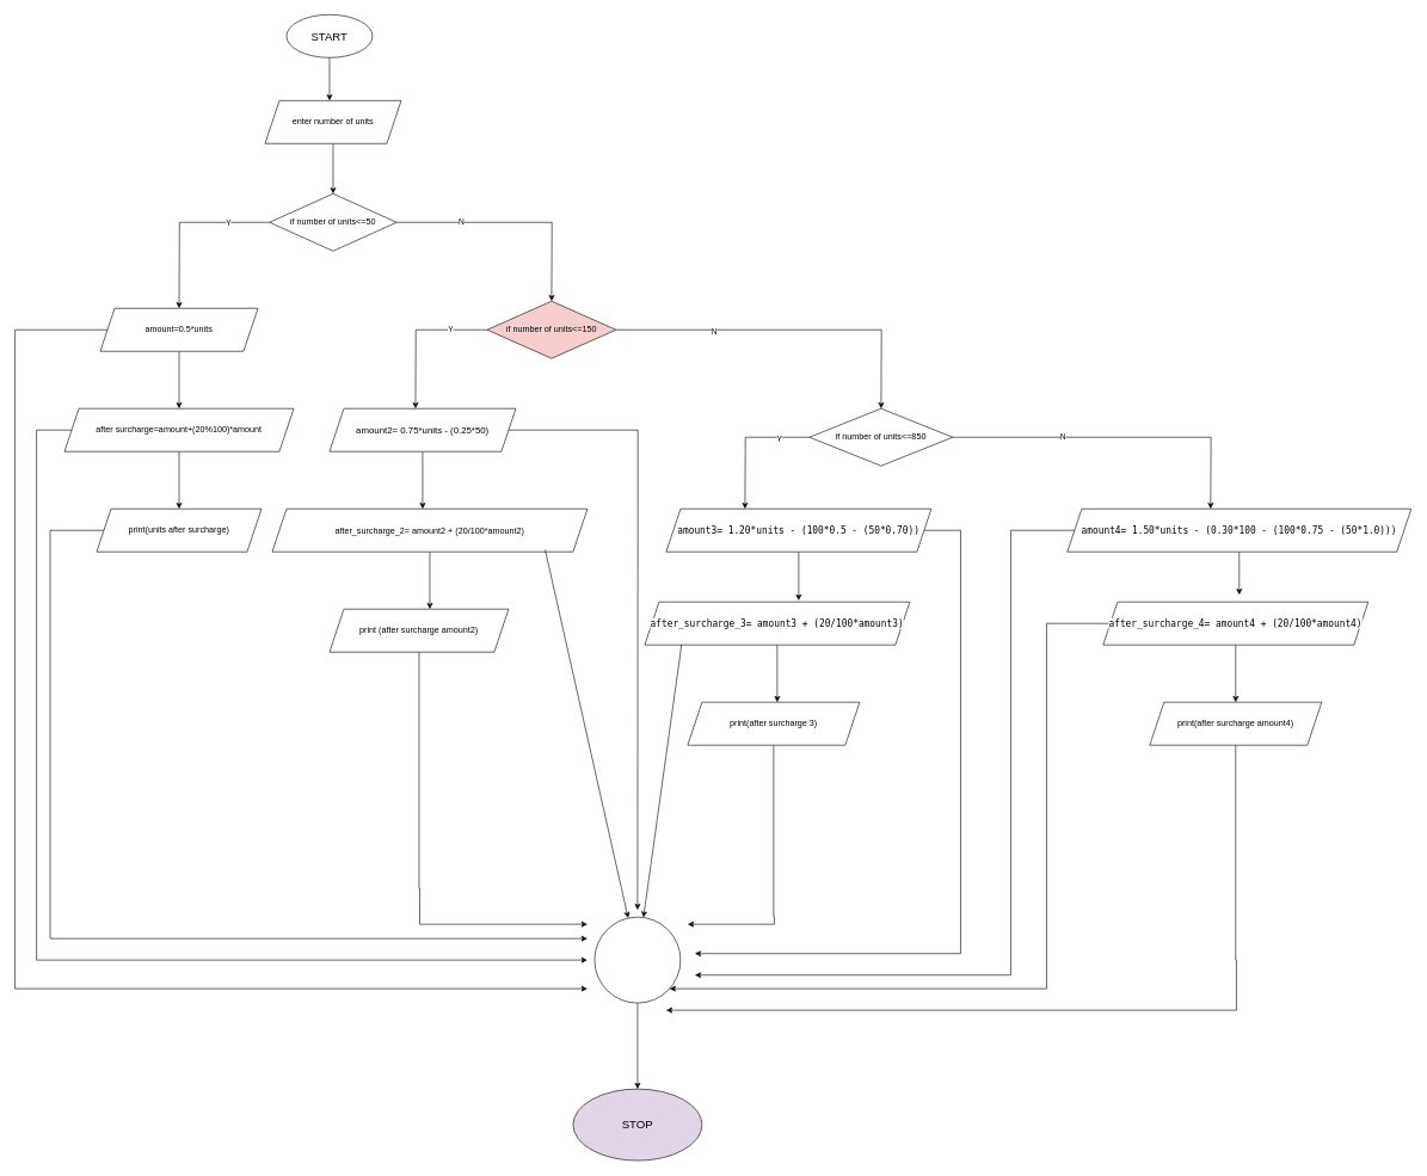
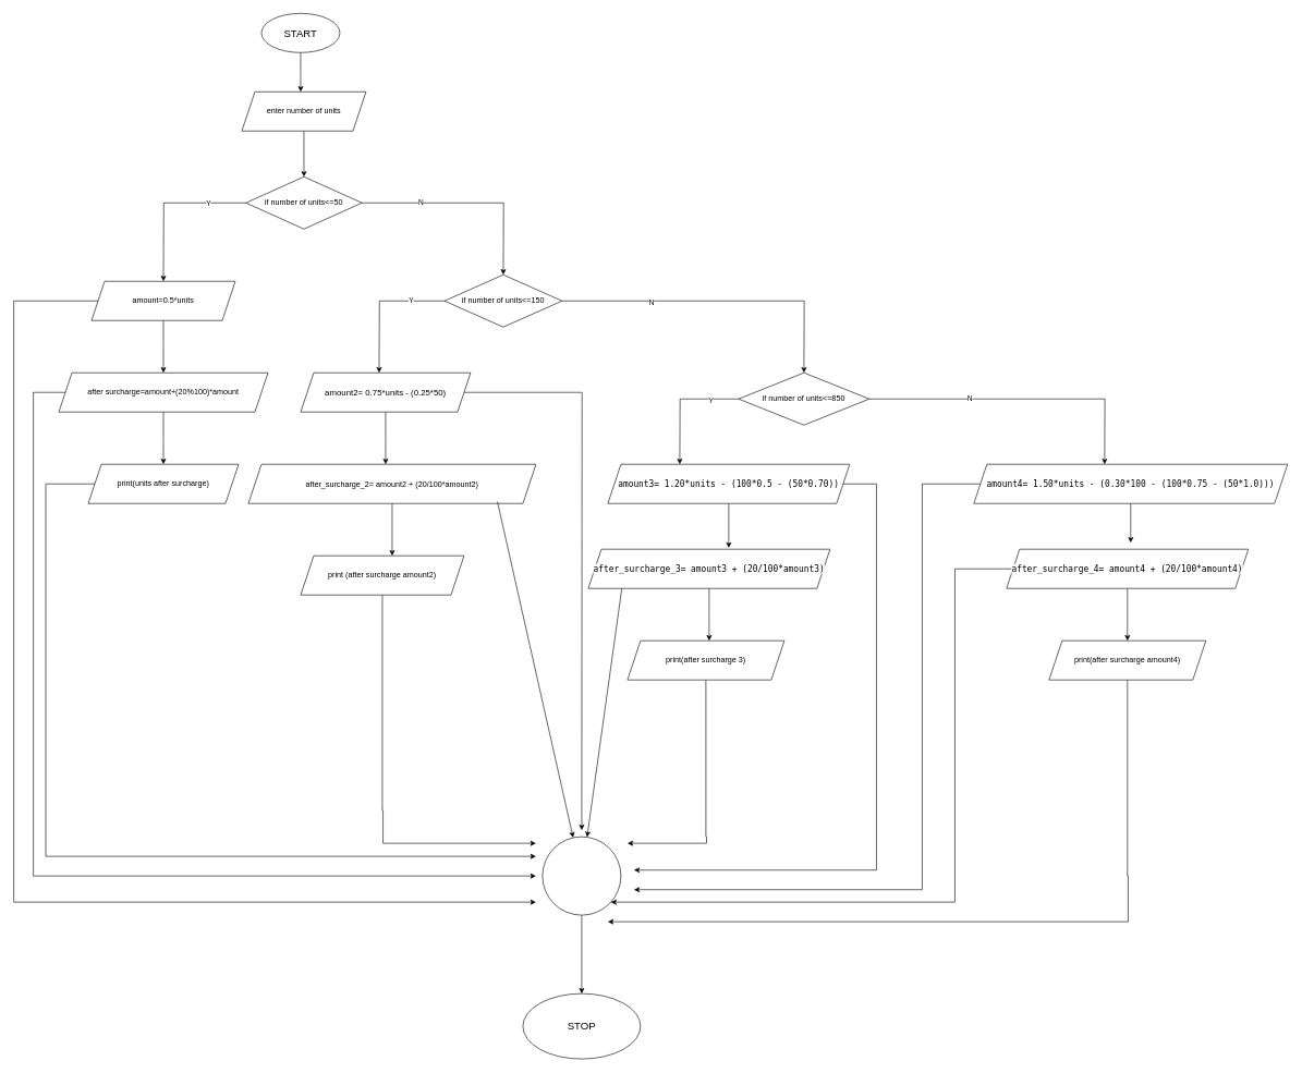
- <mxCell id="23" value="if number of units&amp;lt;=150" style="rhombus;whiteSpace=wrap;html=1;fillColor=#f8cecc;" vertex="1" parent="1"><mxGeometry x="679" y="420" width="180" height="80" as="geometry" /></mxCell>
+ <mxCell id="23" value="if number of units&amp;lt;=150" style="rhombus;whiteSpace=wrap;html=1;" vertex="1" parent="1"><mxGeometry x="679" y="420" width="180" height="80" as="geometry" /></mxCell>
- <mxCell id="55" value="&lt;font size=&quot;3&quot;&gt;STOP&lt;/font&gt;" style="ellipse;whiteSpace=wrap;html=1;fillColor=#e1d5e7;" vertex="1" parent="1"><mxGeometry x="799" y="1520" width="180" height="100" as="geometry" /></mxCell>
+ <mxCell id="55" value="&lt;font size=&quot;3&quot;&gt;STOP&lt;/font&gt;" style="ellipse;whiteSpace=wrap;html=1;" vertex="1" parent="1"><mxGeometry x="799" y="1520" width="180" height="100" as="geometry" /></mxCell>
